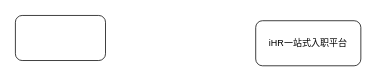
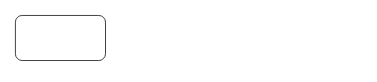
- <mxCell id="2" value="iHR一站式入职平台" style="rounded=1;whiteSpace=wrap;html=1;" vertex="1" parent="1"><mxGeometry x="340" y="27" width="140" height="60" as="geometry" /></mxCell>
